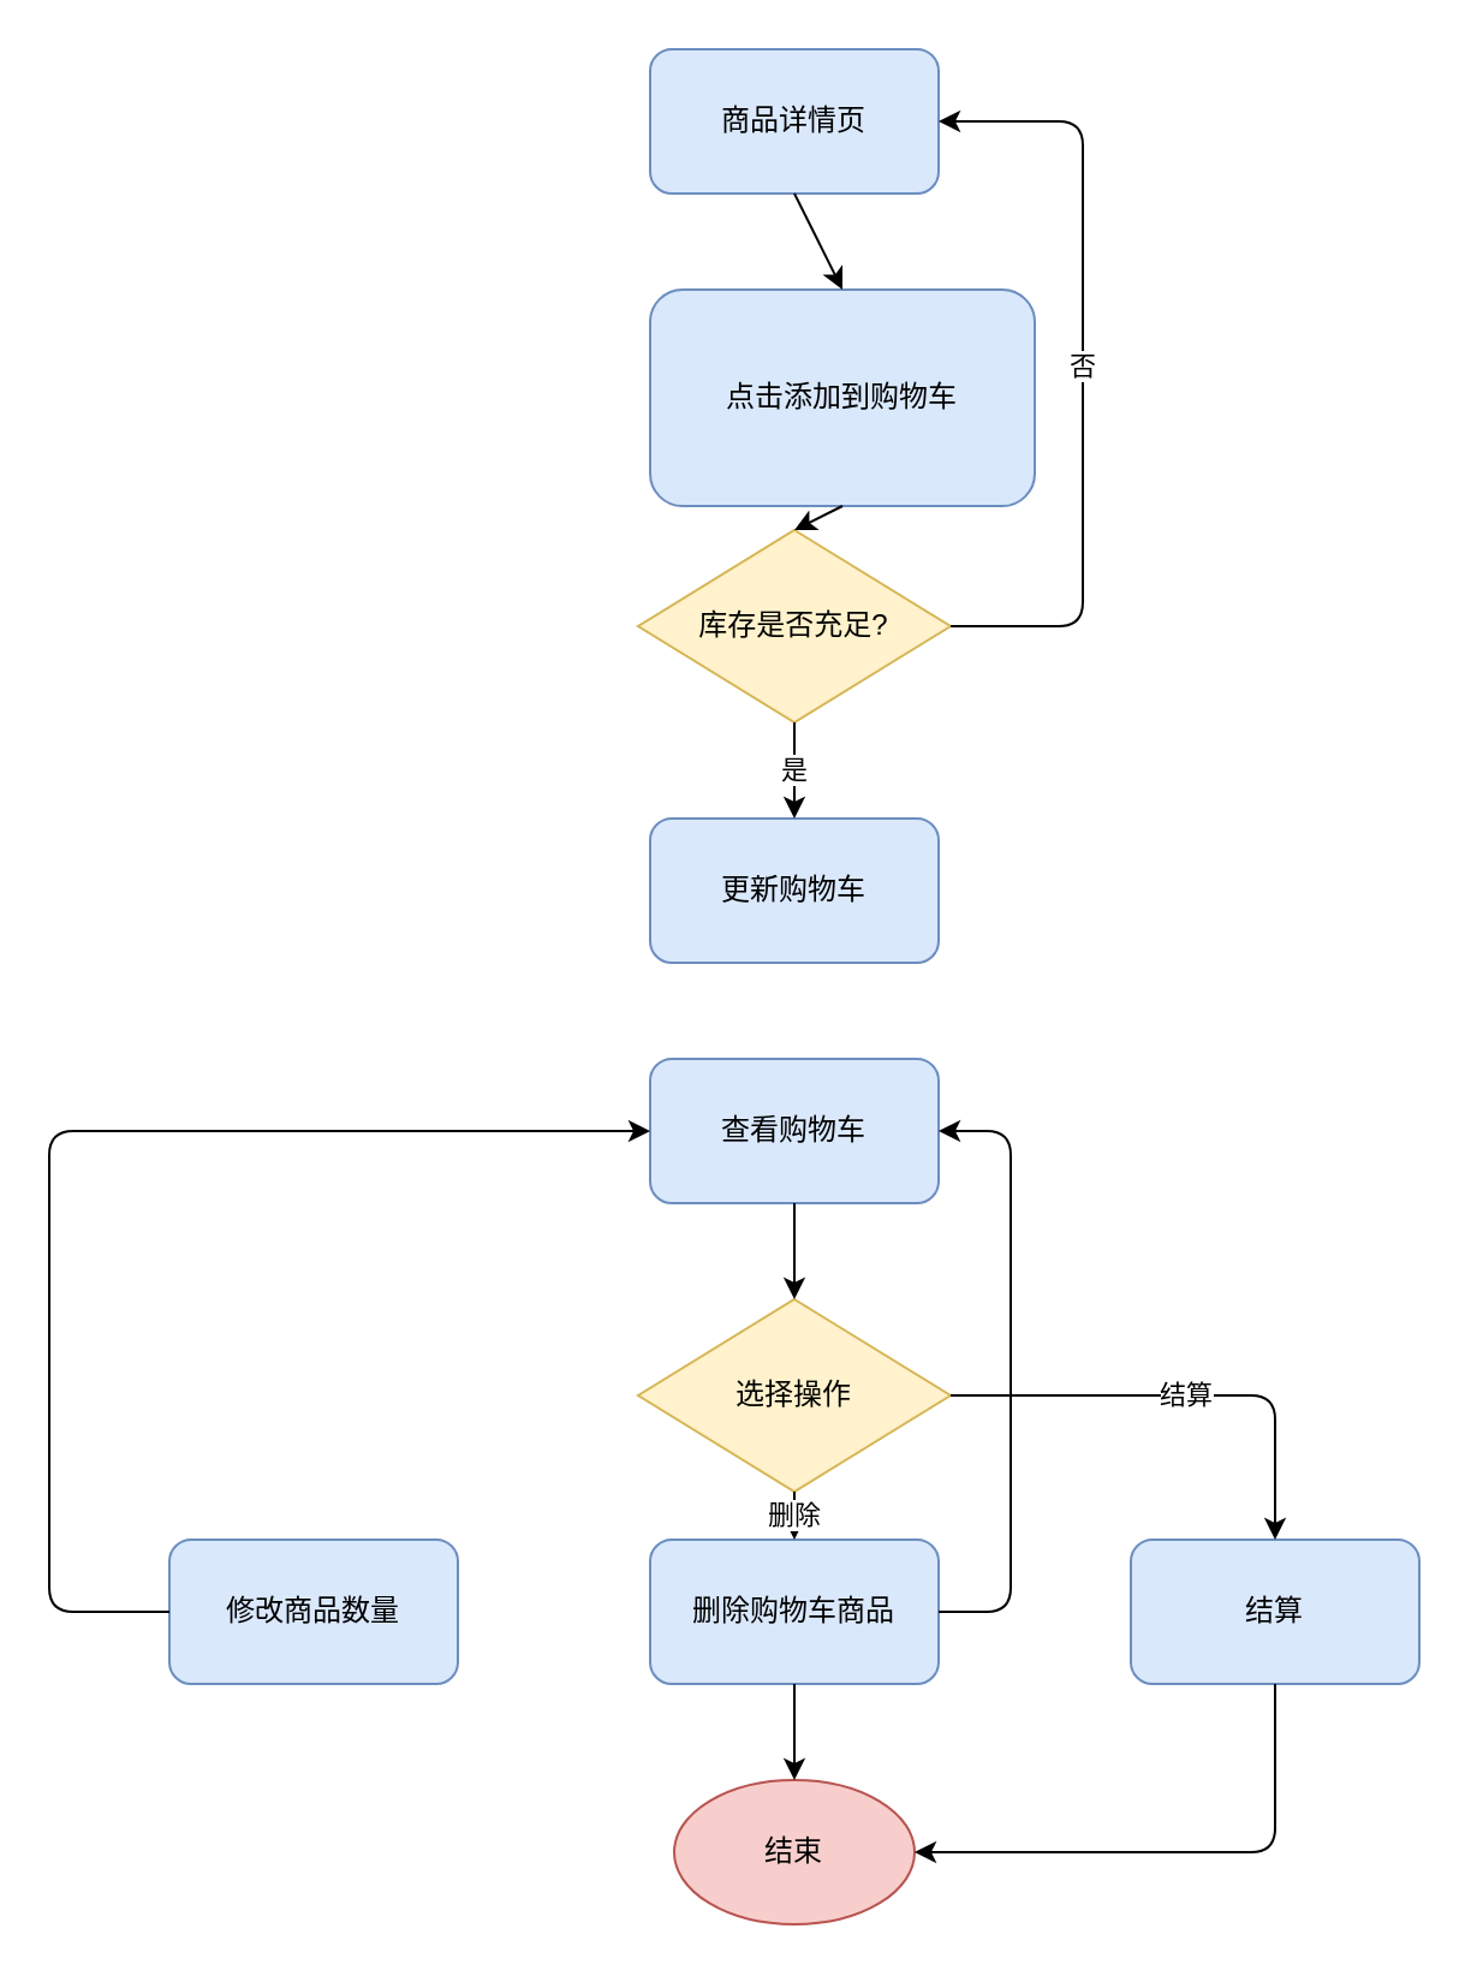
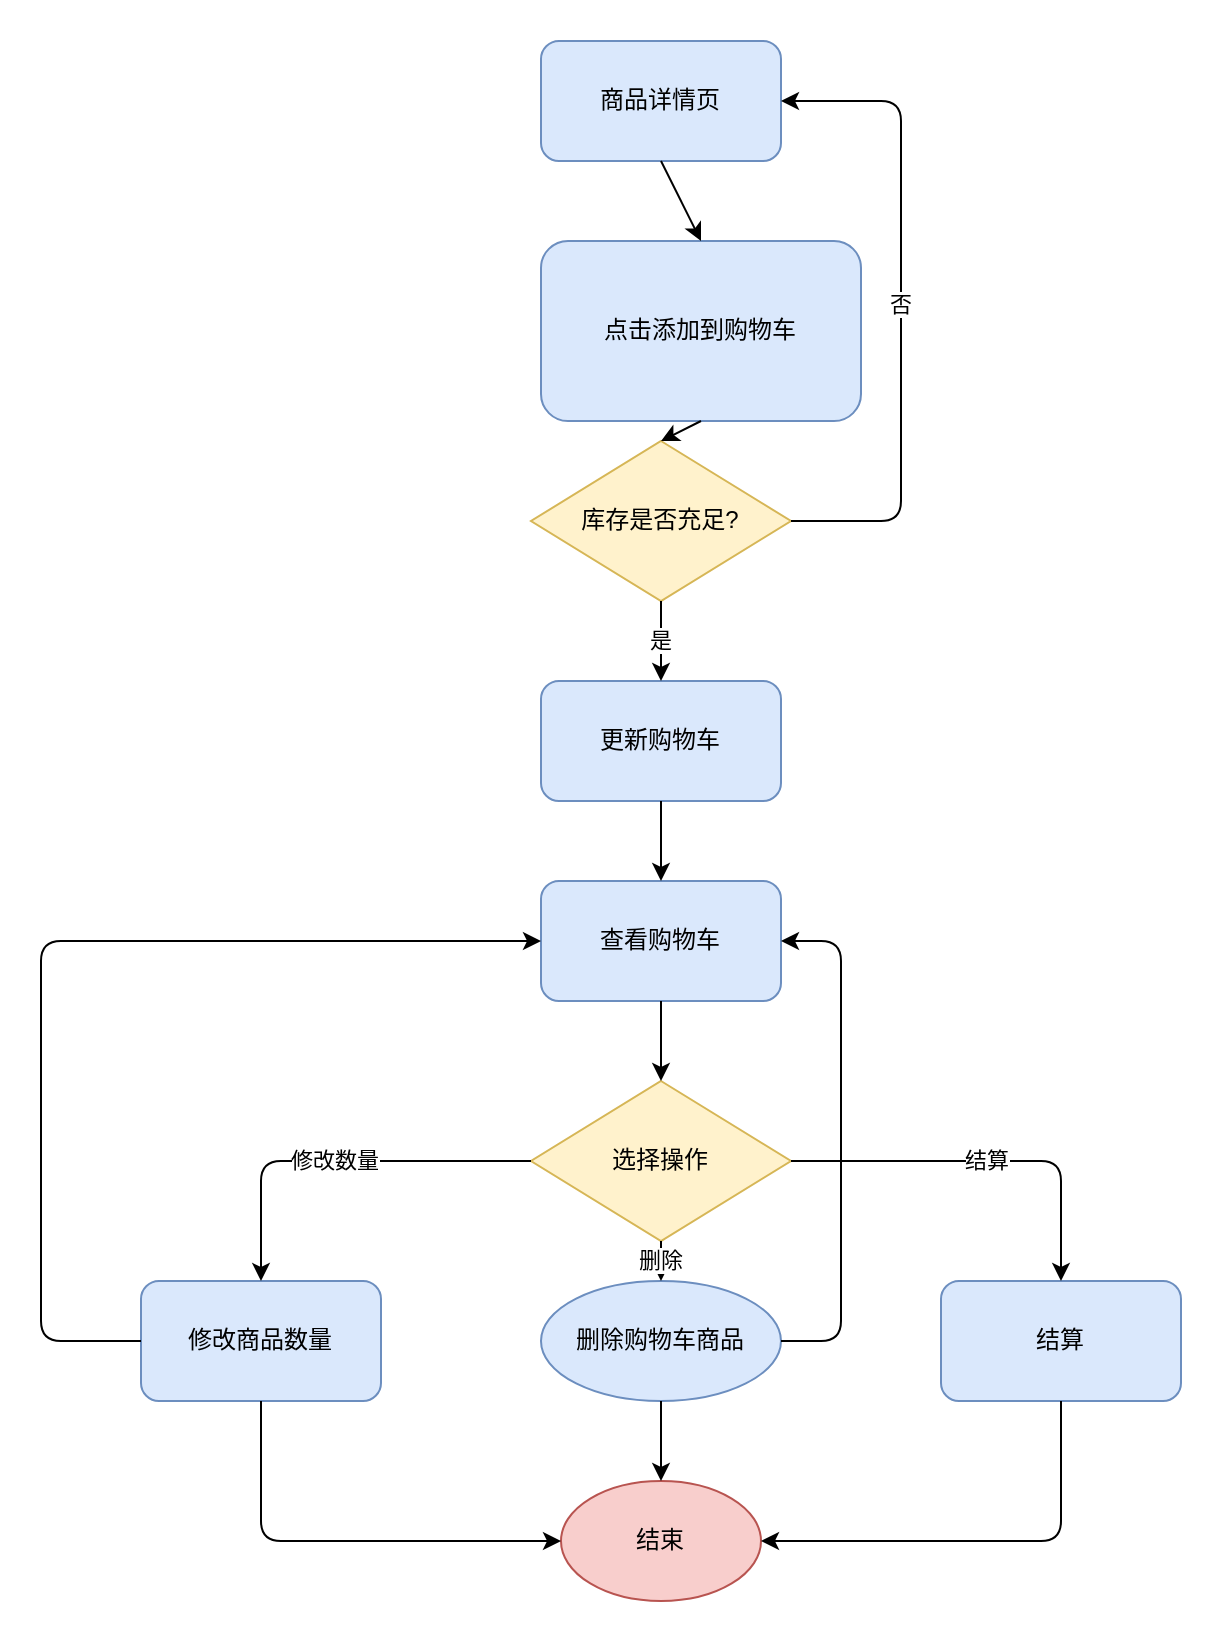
+ <mxCell id="16" value="" style="endArrow=classic;html=1;exitX=0.5;exitY=1;exitDx=0;exitDy=0;entryX=0.5;entryY=0;entryDx=0;entryDy=0;" edge="1" parent="1" source="5" target="6"><mxGeometry width="50" height="50" relative="1" as="geometry" /></mxCell>
+ <mxCell id="18" value="修改数量" style="endArrow=classic;html=1;exitX=0;exitY=0.5;exitDx=0;exitDy=0;entryX=0.5;entryY=0;entryDx=0;entryDy=0;" edge="1" parent="1" source="7" target="8"><mxGeometry relative="1" as="geometry"><Array as="points"><mxPoint x="130" y="580" /></Array></mxGeometry></mxCell>
- <mxCell id="9" value="删除购物车商品" style="rounded=1;whiteSpace=wrap;html=1;fillColor=#dae8fc;strokeColor=#6c8ebf;" vertex="1" parent="1"><mxGeometry x="270" y="640" width="120" height="60" as="geometry" /></mxCell>
+ <mxCell id="9" value="删除购物车商品" style="ellipse;whiteSpace=wrap;html=1;fillColor=#dae8fc;strokeColor=#6c8ebf;" vertex="1" parent="1"><mxGeometry x="270" y="640" width="120" height="60" as="geometry" /></mxCell>
+ <mxCell id="21" value="" style="endArrow=classic;html=1;exitX=0.5;exitY=1;exitDx=0;exitDy=0;entryX=0;entryY=0.5;entryDx=0;entryDy=0;" edge="1" parent="1" source="8" target="11"><mxGeometry width="50" height="50" relative="1" as="geometry"><Array as="points"><mxPoint x="130" y="720" /><mxPoint x="130" y="770" /></Array></mxGeometry></mxCell>
